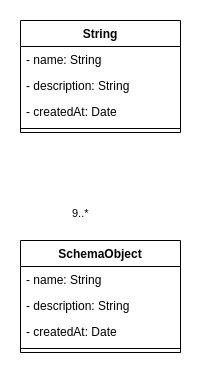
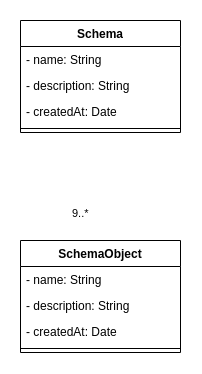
- <mxCell id="2" value="String" style="swimlane;fontStyle=1;align=center;verticalAlign=top;childLayout=stackLayout;horizontal=1;startSize=26;horizontalStack=0;resizeParent=1;resizeParentMax=0;resizeLast=0;collapsible=1;marginBottom=0;whiteSpace=wrap;html=1;" vertex="1" parent="1"><mxGeometry x="20" y="20" width="160" height="112" as="geometry" /></mxCell>
+ <mxCell id="2" value="Schema" style="swimlane;fontStyle=1;align=center;verticalAlign=top;childLayout=stackLayout;horizontal=1;startSize=26;horizontalStack=0;resizeParent=1;resizeParentMax=0;resizeLast=0;collapsible=1;marginBottom=0;whiteSpace=wrap;html=1;" vertex="1" parent="1"><mxGeometry x="20" y="20" width="160" height="112" as="geometry" /></mxCell>
